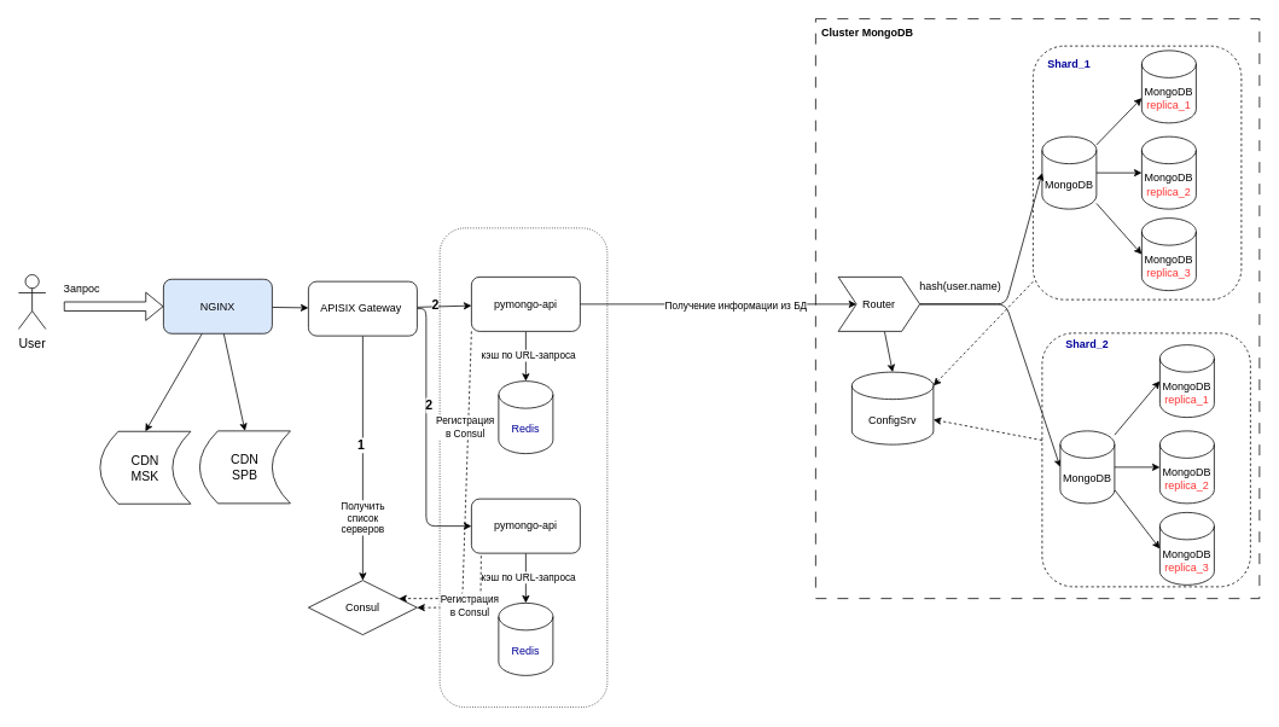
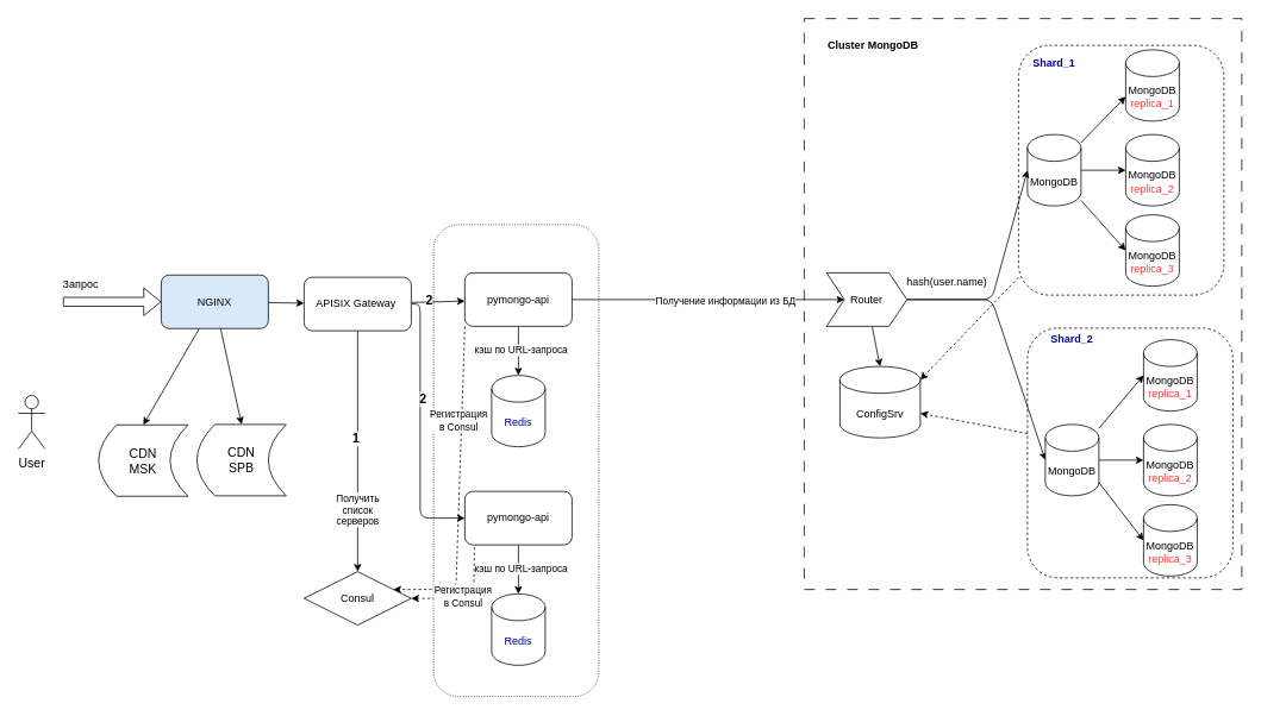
- <mxCell id="25" value="Cluster MongoDB" style="text;html=1;strokeColor=none;fillColor=none;align=center;verticalAlign=middle;whiteSpace=wrap;rounded=0;dashed=1;dashPattern=12 12;fontStyle=1" parent="1" vertex="1"><mxGeometry x="900" y="20" width="115" height="30" as="geometry" /></mxCell>
+ <mxCell id="25" value="Cluster MongoDB" style="text;html=1;strokeColor=none;fillColor=none;align=center;verticalAlign=middle;whiteSpace=wrap;rounded=0;dashed=1;dashPattern=12 12;fontStyle=1" parent="1" vertex="1"><mxGeometry x="920" y="35" width="115" height="30" as="geometry" /></mxCell>
- <mxCell id="61" value="User" style="shape=umlActor;verticalLabelPosition=bottom;verticalAlign=top;html=1;outlineConnect=0;fontSize=14;fillColor=none;" vertex="1" parent="1"><mxGeometry x="20" y="302.5" width="30" height="60" as="geometry" /></mxCell>
+ <mxCell id="61" value="User" style="shape=umlActor;verticalLabelPosition=bottom;verticalAlign=top;html=1;outlineConnect=0;fontSize=14;fillColor=none;" vertex="1" parent="1"><mxGeometry x="20" y="442.5" width="30" height="60" as="geometry" /></mxCell>
